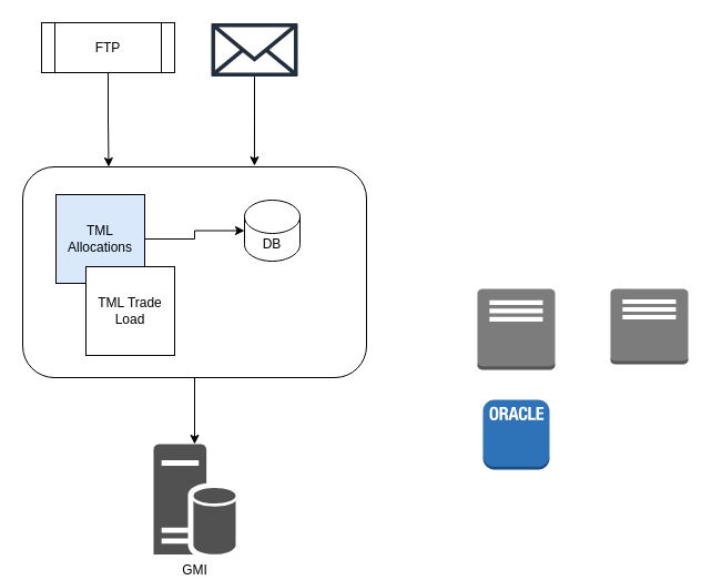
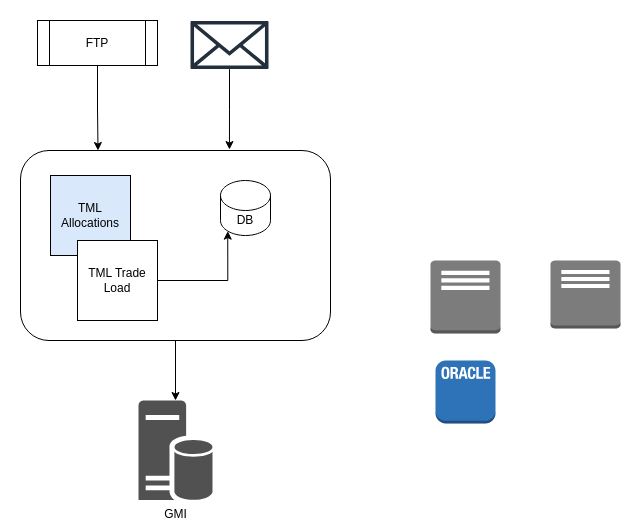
- <mxCell id="4" style="edgeStyle=orthogonalEdgeStyle;rounded=0;orthogonalLoop=1;jettySize=auto;html=1;" parent="1" source="5" target="8" edge="1"><mxGeometry relative="1" as="geometry" /></mxCell>
+ <mxCell id="6" style="edgeStyle=orthogonalEdgeStyle;rounded=0;orthogonalLoop=1;jettySize=auto;html=1;entryX=0.145;entryY=1;entryDx=0;entryDy=-4.35;entryPerimeter=0;" parent="1" source="7" target="8" edge="1"><mxGeometry relative="1" as="geometry" /></mxCell>
